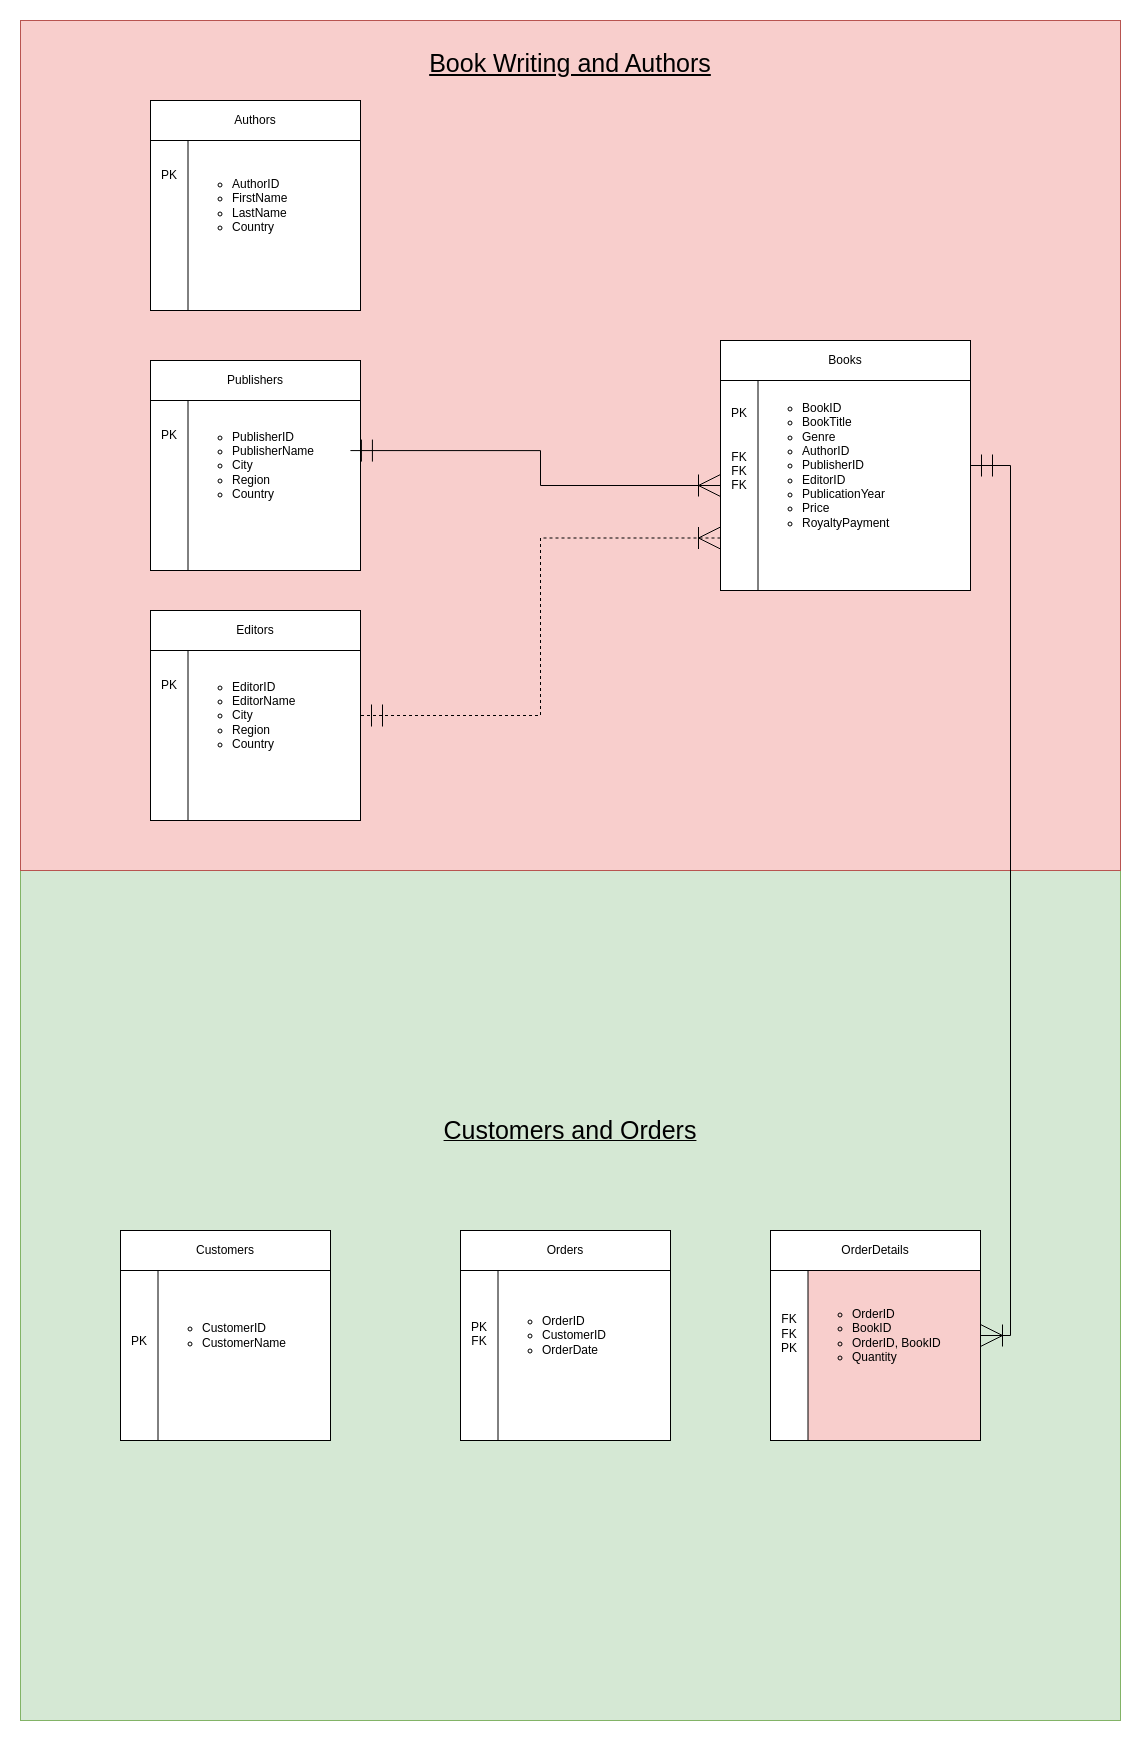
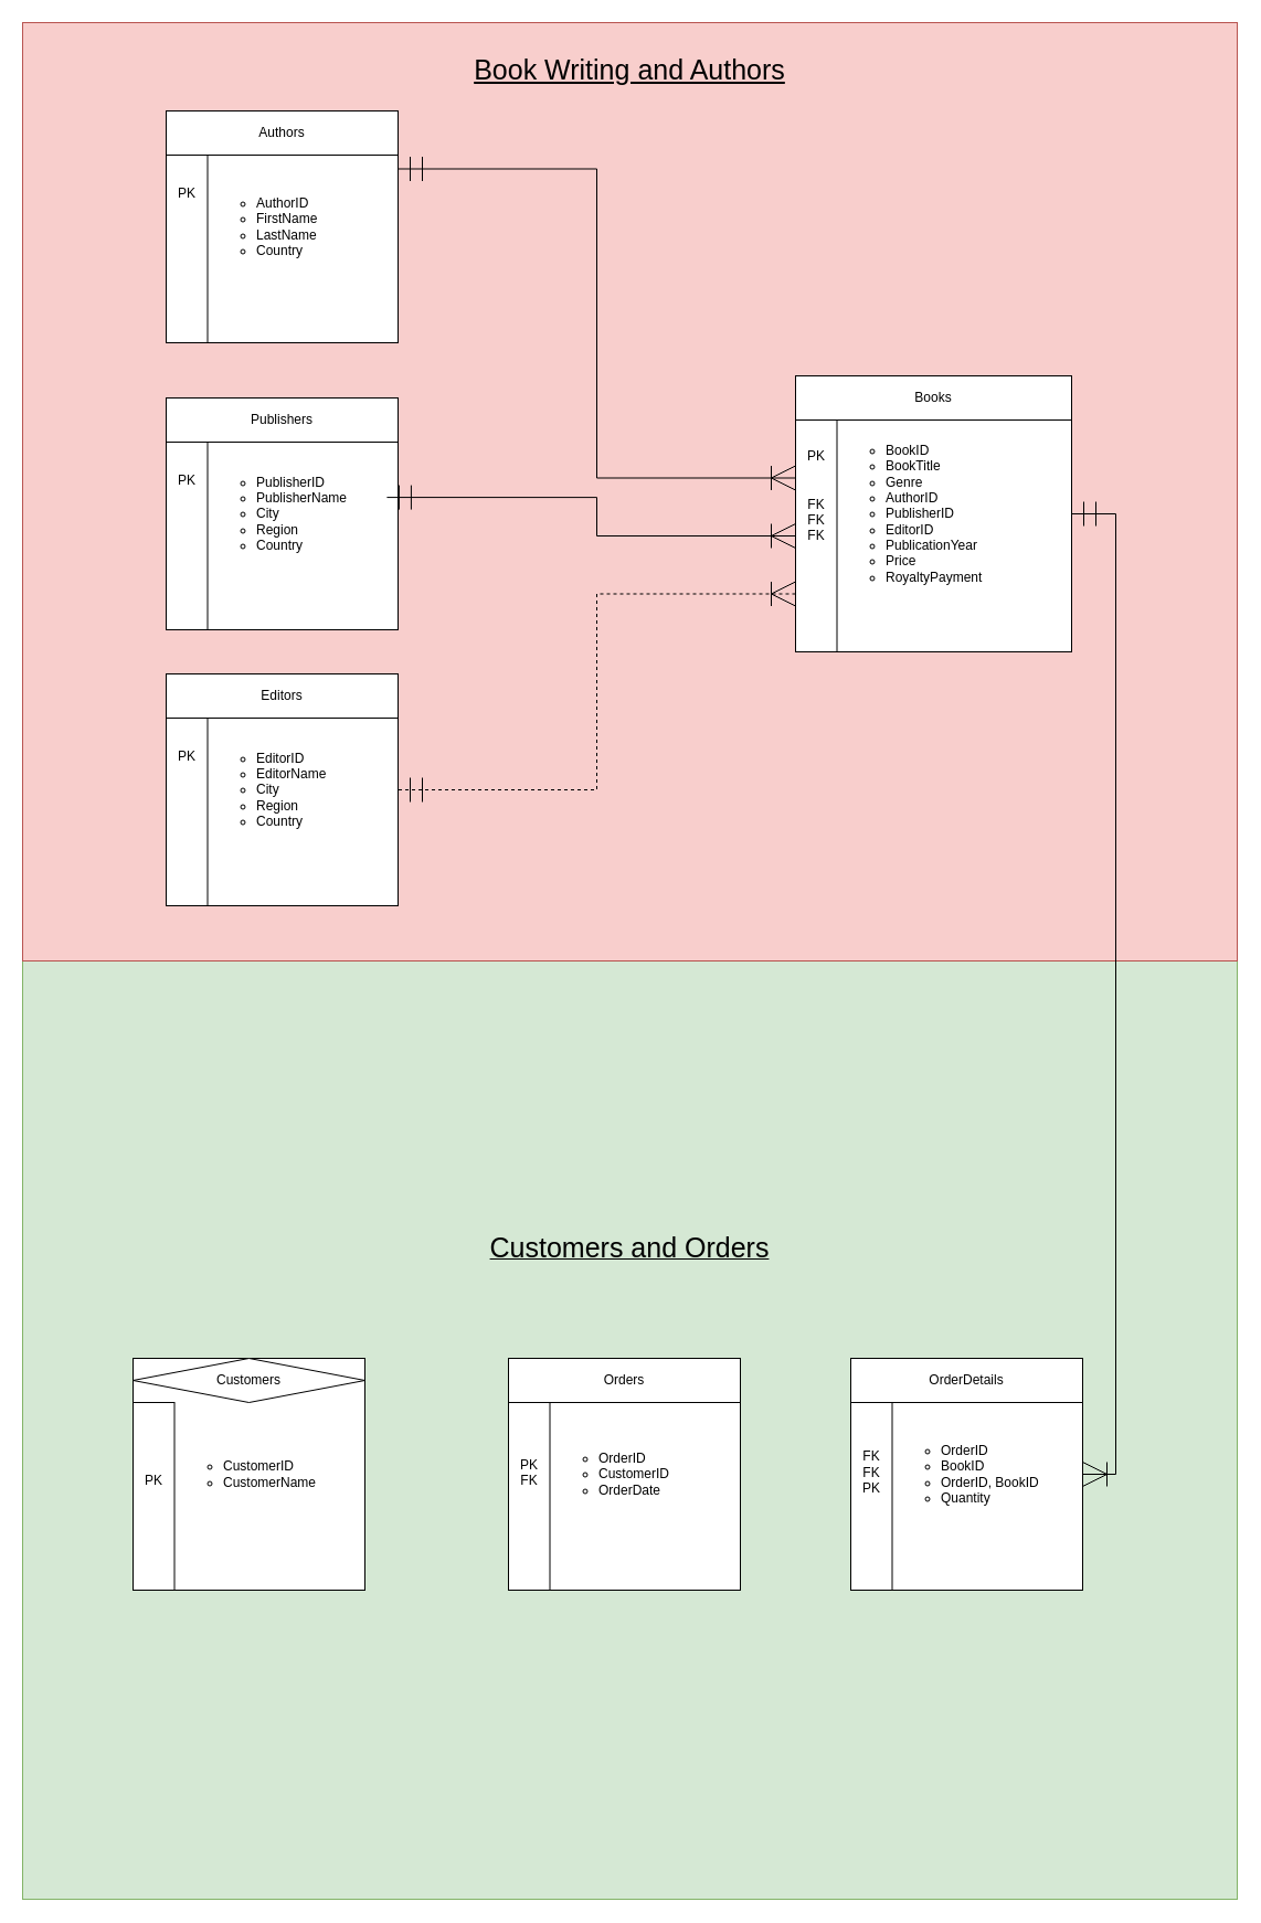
+ <mxCell id="33" style="edgeStyle=orthogonalEdgeStyle;rounded=0;orthogonalLoop=1;jettySize=auto;html=1;exitX=0;exitY=0.25;exitDx=0;exitDy=0;entryX=1;entryY=0.25;entryDx=0;entryDy=0;startArrow=ERoneToMany;startFill=0;startSize=20;endArrow=ERmandOne;endFill=0;endSize=20;" parent="1" source="20" target="14" edge="1"><mxGeometry relative="1" as="geometry" /></mxCell>
- <mxCell id="23" value="Customers" style="rounded=0;whiteSpace=wrap;html=1;" parent="21" vertex="1"><mxGeometry width="210" height="40" as="geometry" /></mxCell>
+ <mxCell id="23" value="Customers" style="rhombus;whiteSpace=wrap;html=1;" parent="21" vertex="1"><mxGeometry width="210" height="40" as="geometry" /></mxCell>
- <mxCell id="30" value="&lt;ul&gt;&lt;ul&gt;&lt;li&gt;OrderID&lt;/li&gt;&lt;li&gt;BookID&lt;/li&gt;&lt;li&gt;OrderID, BookID&lt;/li&gt;&lt;li&gt;Quantity&lt;/li&gt;&lt;/ul&gt;&lt;/ul&gt;" style="whiteSpace=wrap;html=1;aspect=fixed;align=left;fillColor=#f8cecc;" parent="29" vertex="1"><mxGeometry width="210" height="210" as="geometry" /></mxCell>
+ <mxCell id="30" value="&lt;ul&gt;&lt;ul&gt;&lt;li&gt;OrderID&lt;/li&gt;&lt;li&gt;BookID&lt;/li&gt;&lt;li&gt;OrderID, BookID&lt;/li&gt;&lt;li&gt;Quantity&lt;/li&gt;&lt;/ul&gt;&lt;/ul&gt;" style="whiteSpace=wrap;html=1;aspect=fixed;align=left;" parent="29" vertex="1"><mxGeometry width="210" height="210" as="geometry" /></mxCell>
